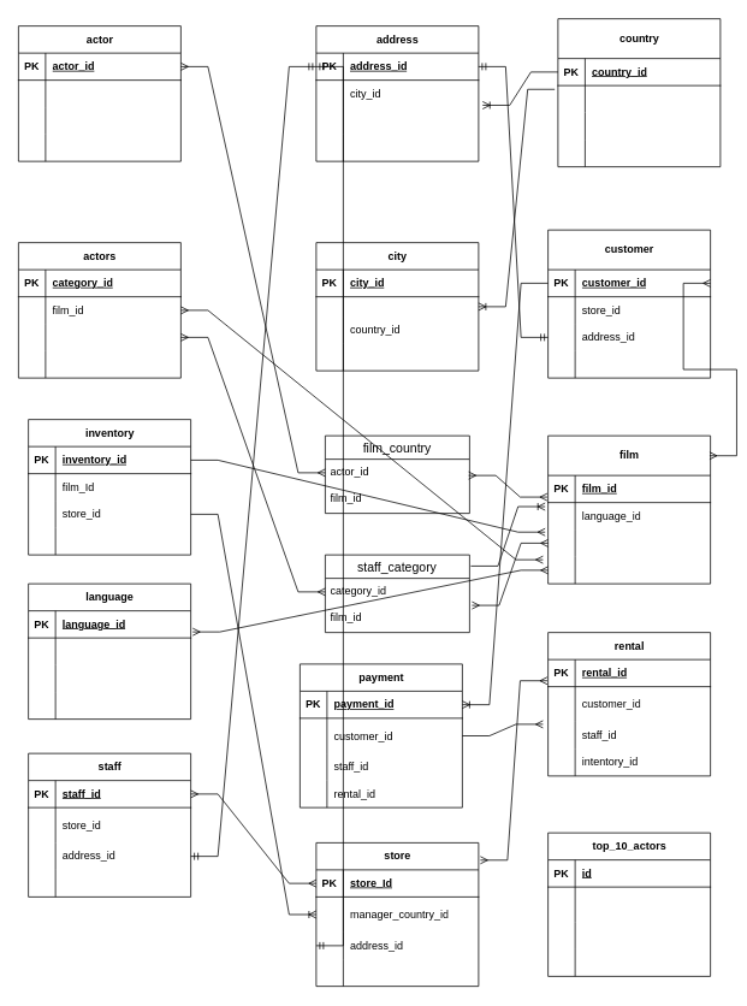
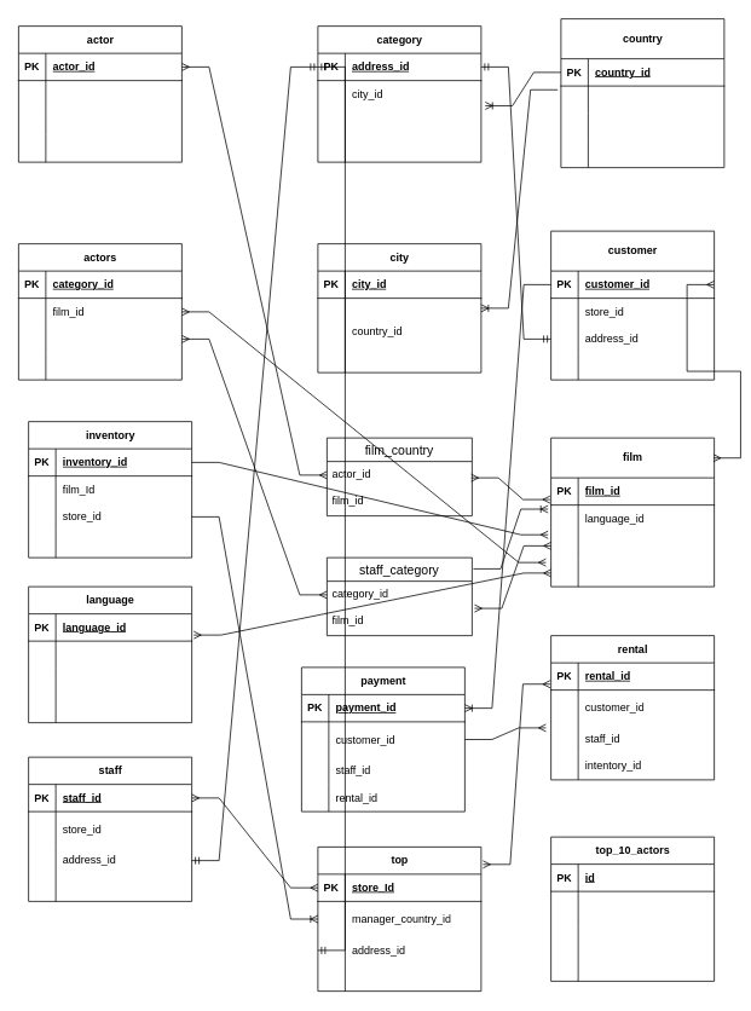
- <mxCell id="15" value="address" style="shape=table;startSize=30;container=1;collapsible=1;childLayout=tableLayout;fixedRows=1;rowLines=0;fontStyle=1;align=center;resizeLast=1;html=1;" vertex="1" parent="1"><mxGeometry x="350" y="28" width="180" height="150" as="geometry" /></mxCell>
+ <mxCell id="15" value="category" style="shape=table;startSize=30;container=1;collapsible=1;childLayout=tableLayout;fixedRows=1;rowLines=0;fontStyle=1;align=center;resizeLast=1;html=1;" vertex="1" parent="1"><mxGeometry x="350" y="28" width="180" height="150" as="geometry" /></mxCell>
- <mxCell id="164" value="store" style="shape=table;startSize=30;container=1;collapsible=1;childLayout=tableLayout;fixedRows=1;rowLines=0;fontStyle=1;align=center;resizeLast=1;html=1;" vertex="1" parent="1"><mxGeometry x="350" y="933" width="180" height="159.0" as="geometry" /></mxCell>
+ <mxCell id="164" value="top" style="shape=table;startSize=30;container=1;collapsible=1;childLayout=tableLayout;fixedRows=1;rowLines=0;fontStyle=1;align=center;resizeLast=1;html=1;" vertex="1" parent="1"><mxGeometry x="350" y="933" width="180" height="159.0" as="geometry" /></mxCell>
